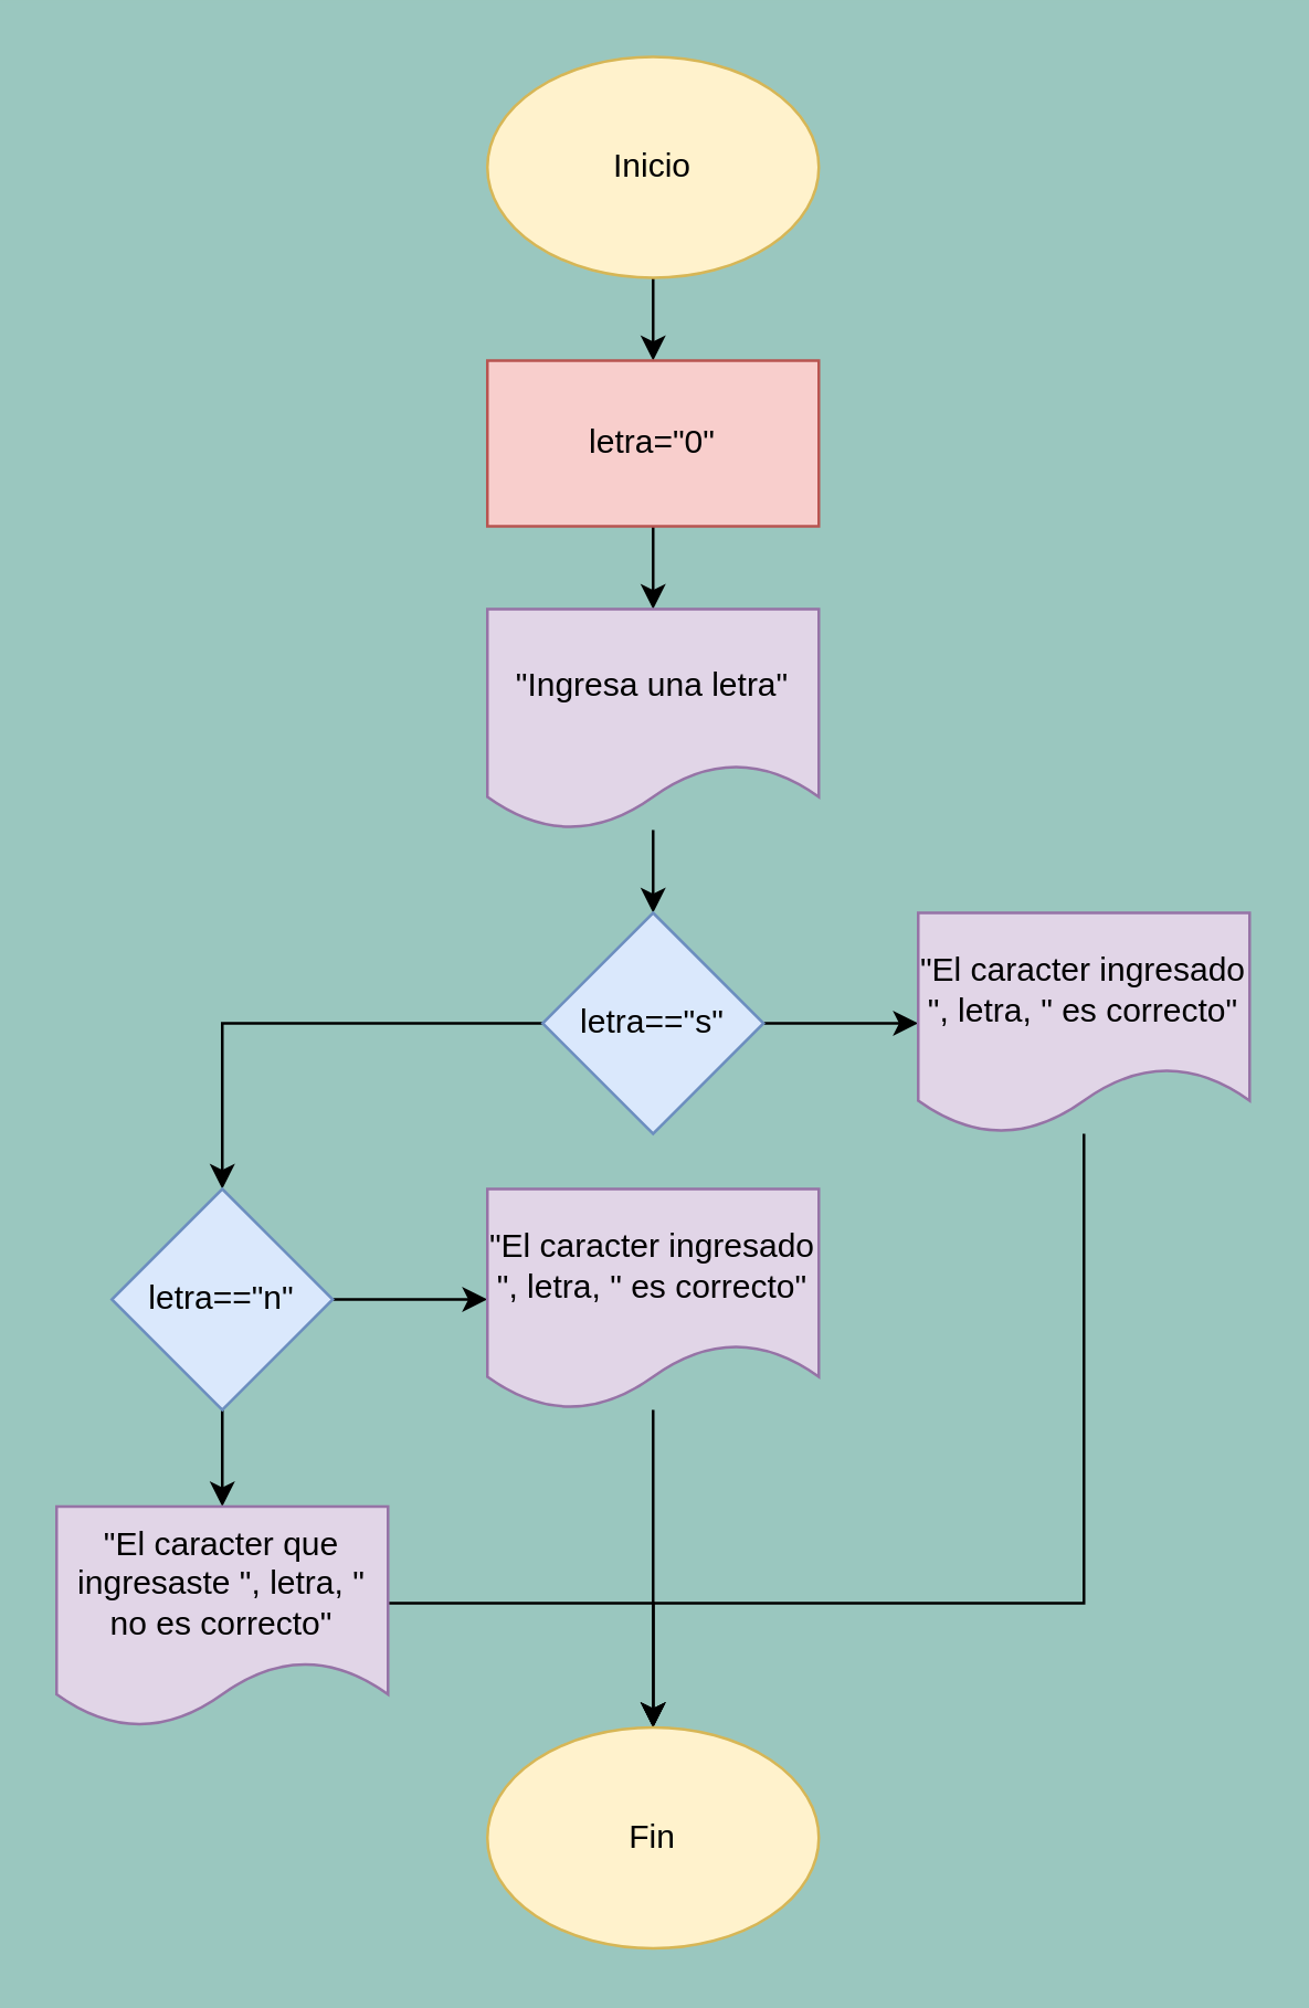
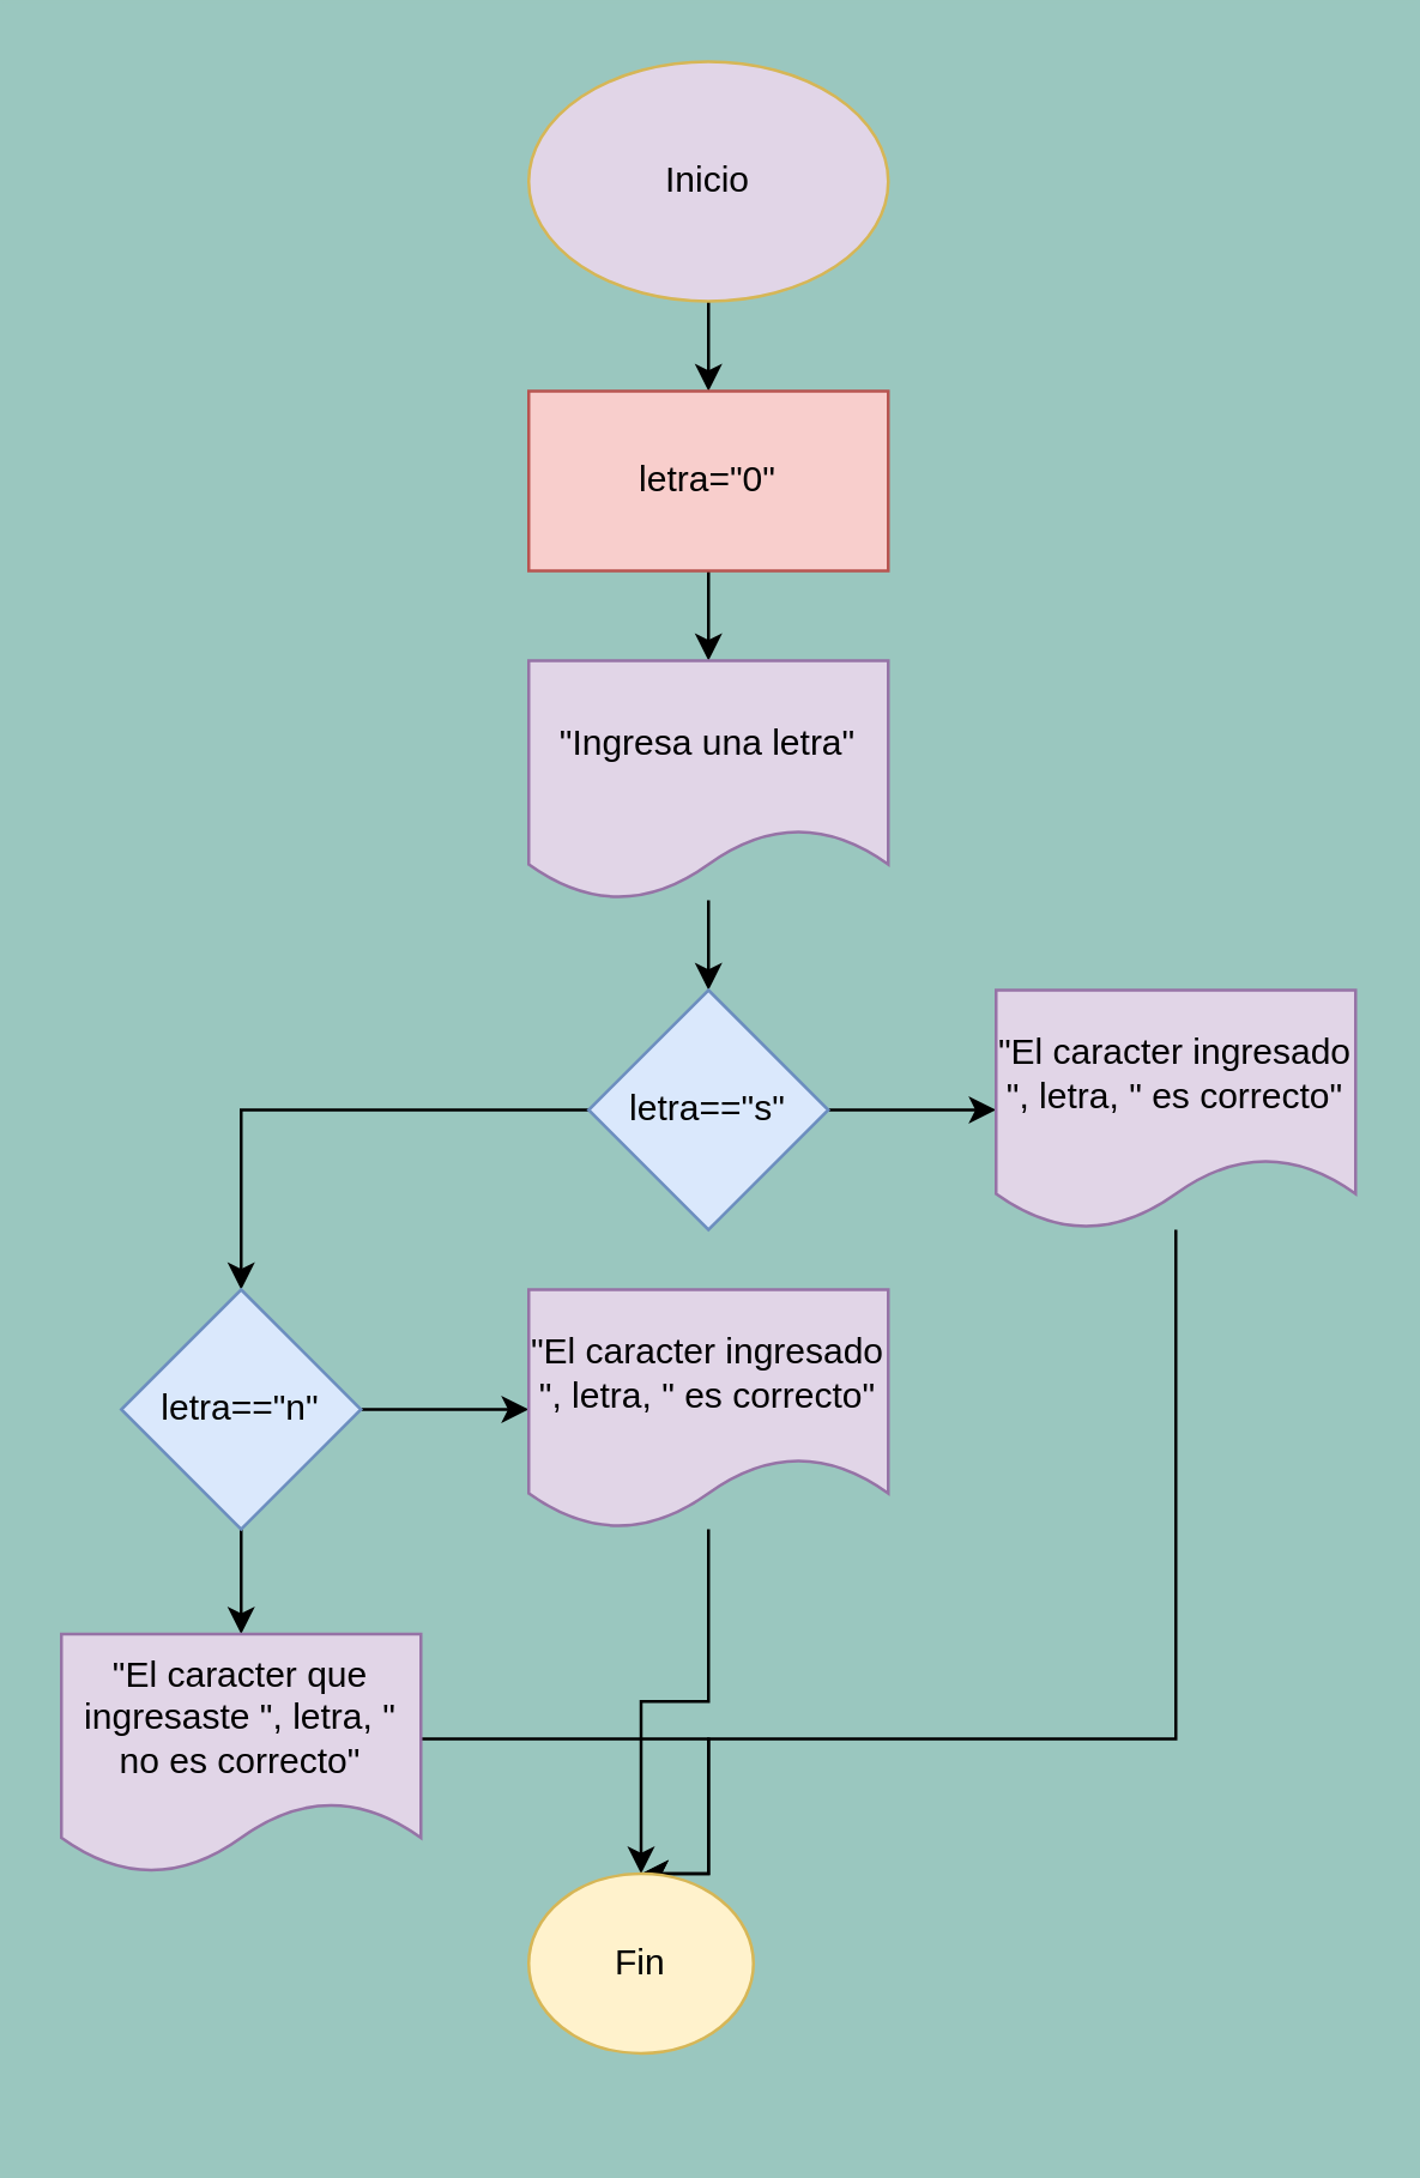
- <mxCell id="3" value="Inicio" style="ellipse;whiteSpace=wrap;html=1;fillColor=#fff2cc;strokeColor=#d6b656;" vertex="1" parent="1"><mxGeometry x="176" y="20" width="120" height="80" as="geometry" /></mxCell>
+ <mxCell id="3" value="Inicio" style="ellipse;whiteSpace=wrap;html=1;fillColor=#e1d5e7;strokeColor=#d6b656;" vertex="1" parent="1"><mxGeometry x="176" y="20" width="120" height="80" as="geometry" /></mxCell>
- <mxCell id="20" value="Fin" style="ellipse;whiteSpace=wrap;html=1;fillColor=#fff2cc;strokeColor=#d6b656;" vertex="1" parent="1"><mxGeometry x="176" y="625" width="120" height="80" as="geometry" /></mxCell>
+ <mxCell id="20" value="Fin" style="ellipse;whiteSpace=wrap;html=1;fillColor=#fff2cc;strokeColor=#d6b656;" vertex="1" parent="1"><mxGeometry x="176" y="625" width="75" height="60" as="geometry" /></mxCell>
